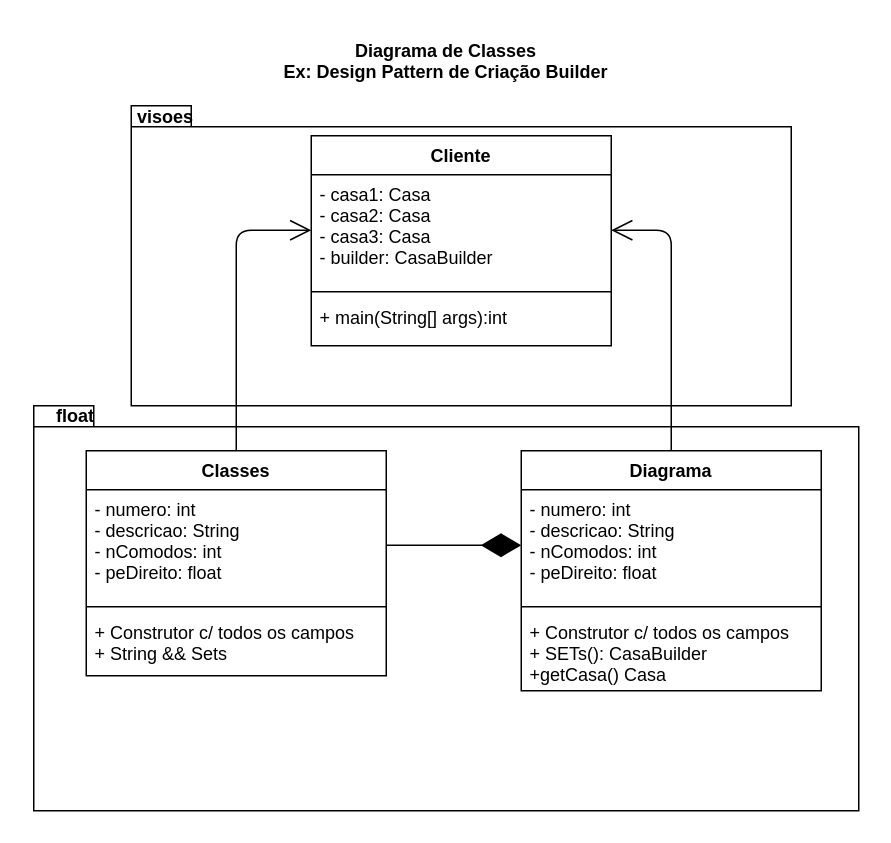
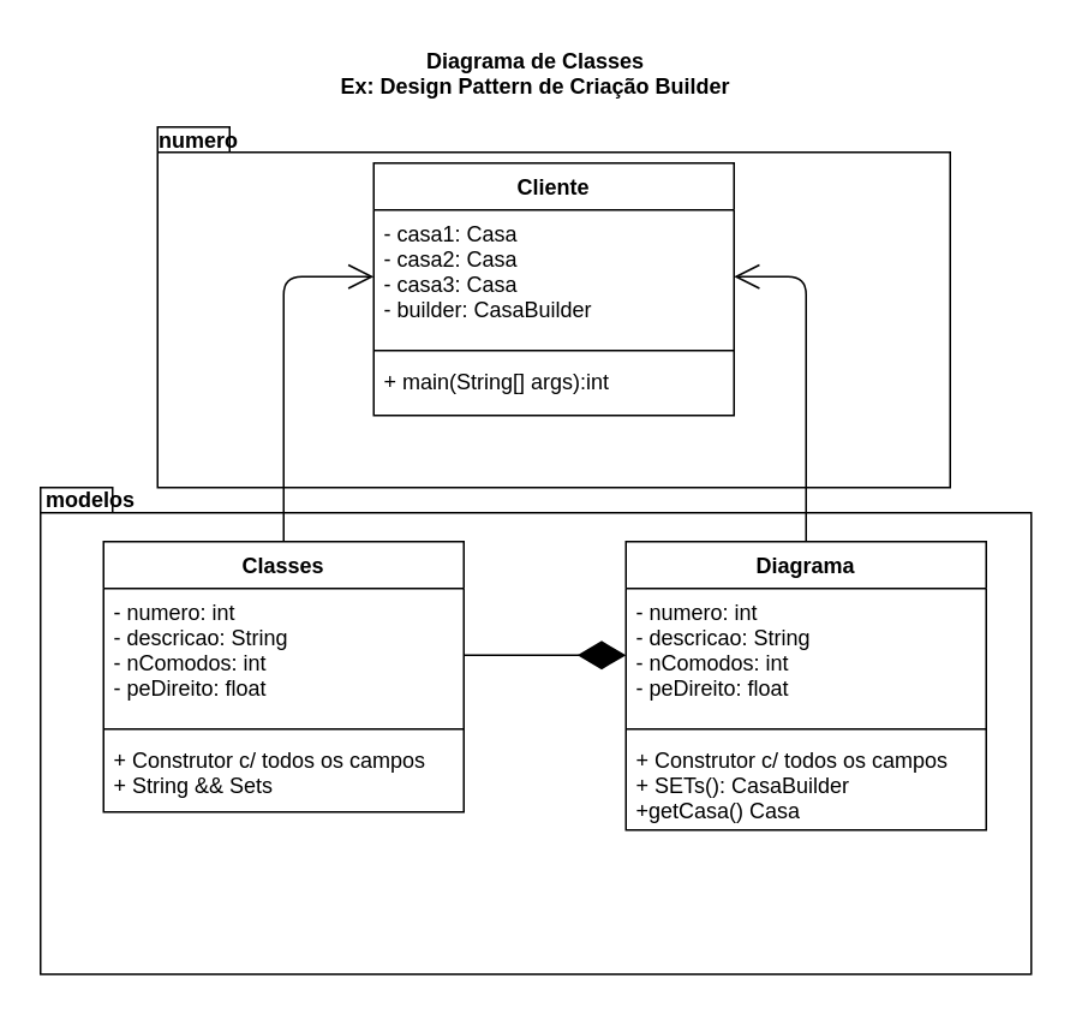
- <mxCell id="21" value="visoes" style="text;align=center;fontStyle=1;verticalAlign=middle;spacingLeft=3;spacingRight=3;strokeColor=none;rotatable=0;points=[[0,0.5],[1,0.5]];portConstraint=eastwest;" vertex="1" parent="1"><mxGeometry x="80" y="67" width="60" height="20" as="geometry" /></mxCell>
+ <mxCell id="21" value="numero" style="text;align=center;fontStyle=1;verticalAlign=middle;spacingLeft=3;spacingRight=3;strokeColor=none;rotatable=0;points=[[0,0.5],[1,0.5]];portConstraint=eastwest;" vertex="1" parent="1"><mxGeometry x="80" y="67" width="60" height="20" as="geometry" /></mxCell>
- <mxCell id="20" value="float" style="text;align=center;fontStyle=1;verticalAlign=middle;spacingLeft=3;spacingRight=3;strokeColor=none;rotatable=0;points=[[0,0.5],[1,0.5]];portConstraint=eastwest;" vertex="1" parent="1"><mxGeometry x="20" y="266" width="60" height="20" as="geometry" /></mxCell>
+ <mxCell id="20" value="modelos" style="text;align=center;fontStyle=1;verticalAlign=middle;spacingLeft=3;spacingRight=3;strokeColor=none;rotatable=0;points=[[0,0.5],[1,0.5]];portConstraint=eastwest;" vertex="1" parent="1"><mxGeometry x="20" y="266" width="60" height="20" as="geometry" /></mxCell>
